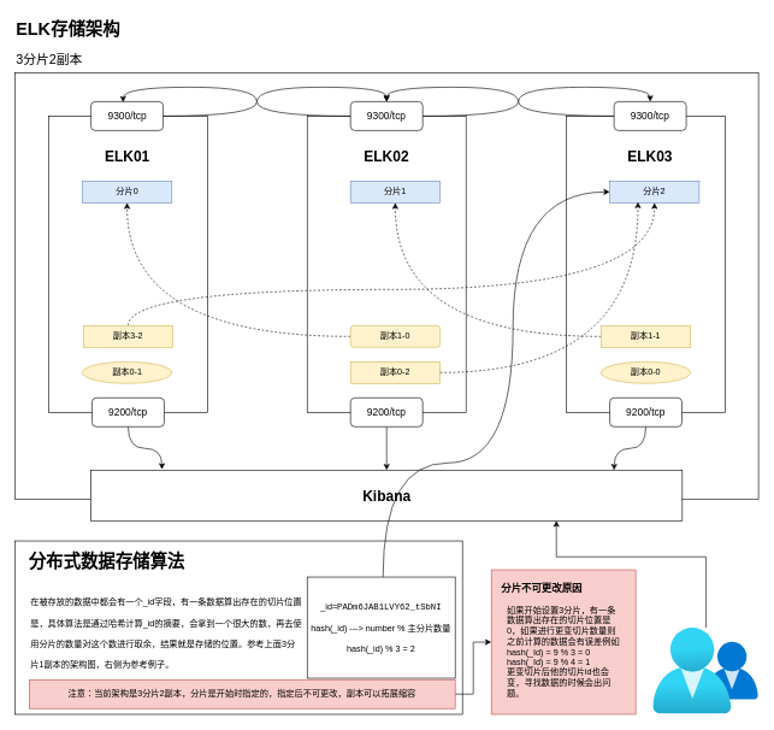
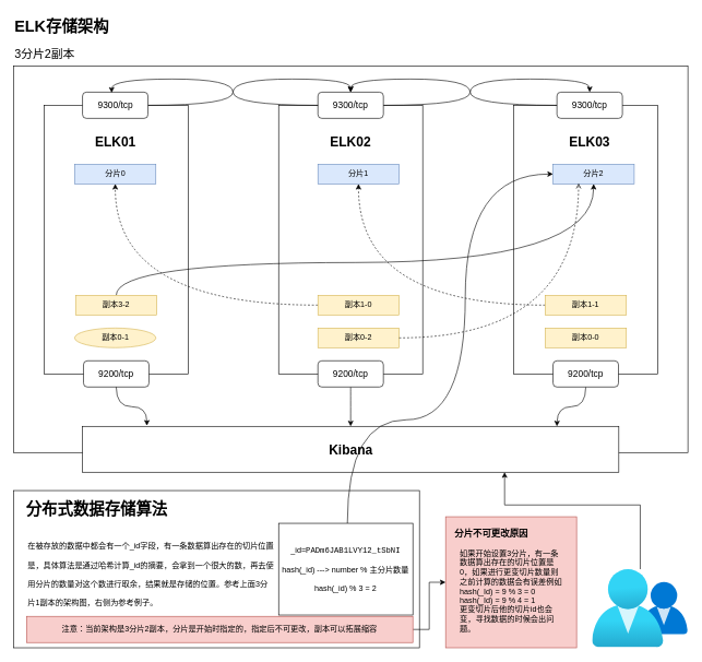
- <mxCell id="43" style="edgeStyle=orthogonalEdgeStyle;rounded=0;orthogonalLoop=1;jettySize=auto;html=1;entryX=0.315;entryY=0.967;entryDx=0;entryDy=0;entryPerimeter=0;dashed=1;curved=1;" edge="1" parent="1" source="35" target="29"><mxGeometry relative="1" as="geometry" /></mxCell>
+ <mxCell id="43" style="edgeStyle=orthogonalEdgeStyle;rounded=0;orthogonalLoop=1;jettySize=auto;html=1;entryX=0.315;entryY=0.967;entryDx=0;entryDy=0;entryPerimeter=0;dashed=1;curved=1;endArrow=open;" edge="1" parent="1" source="35" target="29"><mxGeometry relative="1" as="geometry" /></mxCell>
- <mxCell id="37" style="edgeStyle=orthogonalEdgeStyle;rounded=0;orthogonalLoop=1;jettySize=auto;html=1;curved=1;dashed=1;" edge="1" parent="1" source="38" target="29"><mxGeometry relative="1" as="geometry"><Array as="points"><mxPoint x="177" y="400" /><mxPoint x="906" y="400" /></Array></mxGeometry></mxCell>
+ <mxCell id="37" style="edgeStyle=orthogonalEdgeStyle;rounded=0;orthogonalLoop=1;jettySize=auto;html=1;curved=1;dashed=0;" edge="1" parent="1" source="38" target="29"><mxGeometry relative="1" as="geometry"><Array as="points"><mxPoint x="177" y="400" /><mxPoint x="906" y="400" /></Array></mxGeometry></mxCell>
- <mxCell id="40" value="副本1-0" style="whiteSpace=wrap;html=1;fillColor=#fff2cc;strokeColor=#d6b656;rounded=1;" vertex="1" parent="1"><mxGeometry x="485" y="450" width="124" height="30" as="geometry" /></mxCell>
+ <mxCell id="40" value="副本1-0" style="rounded=0;whiteSpace=wrap;html=1;fillColor=#fff2cc;strokeColor=#d6b656;" vertex="1" parent="1"><mxGeometry x="485" y="450" width="124" height="30" as="geometry" /></mxCell>
- <mxCell id="36" value="副本0-0" style="ellipse;whiteSpace=wrap;html=1;fillColor=#fff2cc;strokeColor=#d6b656;" vertex="1" parent="1"><mxGeometry x="832" y="500" width="124" height="30" as="geometry" /></mxCell>
+ <mxCell id="36" value="副本0-0" style="rounded=0;whiteSpace=wrap;html=1;fillColor=#fff2cc;strokeColor=#d6b656;" vertex="1" parent="1"><mxGeometry x="832" y="500" width="124" height="30" as="geometry" /></mxCell>
- <mxCell id="31" value="_id=&lt;span style=&quot;white-space-collapse: preserve; font-family: &amp;quot;Roboto Mono&amp;quot;, Consolas, Menlo, Courier, monospace; text-align: start; background-color: rgb(255, 255, 255);&quot;&gt;PADm6JAB1LVY62_tSbNI&lt;/span&gt;&lt;div&gt;&lt;br&gt;&lt;/div&gt;&lt;div&gt;hash(_id) ---&amp;gt; number % 主分片数量&lt;/div&gt;&lt;div&gt;&lt;br&gt;&lt;/div&gt;&lt;div&gt;hash(_id) % 3 = 2&lt;/div&gt;" style="rounded=0;whiteSpace=wrap;html=1;" vertex="1" parent="1"><mxGeometry x="425" y="798" width="205" height="140" as="geometry" /></mxCell>
+ <mxCell id="31" value="_id=&lt;span style=&quot;white-space-collapse: preserve; font-family: &amp;quot;Roboto Mono&amp;quot;, Consolas, Menlo, Courier, monospace; text-align: start; background-color: rgb(255, 255, 255);&quot;&gt;PADm6JAB1LVY12_tSbNI&lt;/span&gt;&lt;div&gt;&lt;br&gt;&lt;/div&gt;&lt;div&gt;hash(_id) ---&amp;gt; number % 主分片数量&lt;/div&gt;&lt;div&gt;&lt;br&gt;&lt;/div&gt;&lt;div&gt;hash(_id) % 3 = 2&lt;/div&gt;" style="rounded=0;whiteSpace=wrap;html=1;" vertex="1" parent="1"><mxGeometry x="425" y="798" width="205" height="140" as="geometry" /></mxCell>
